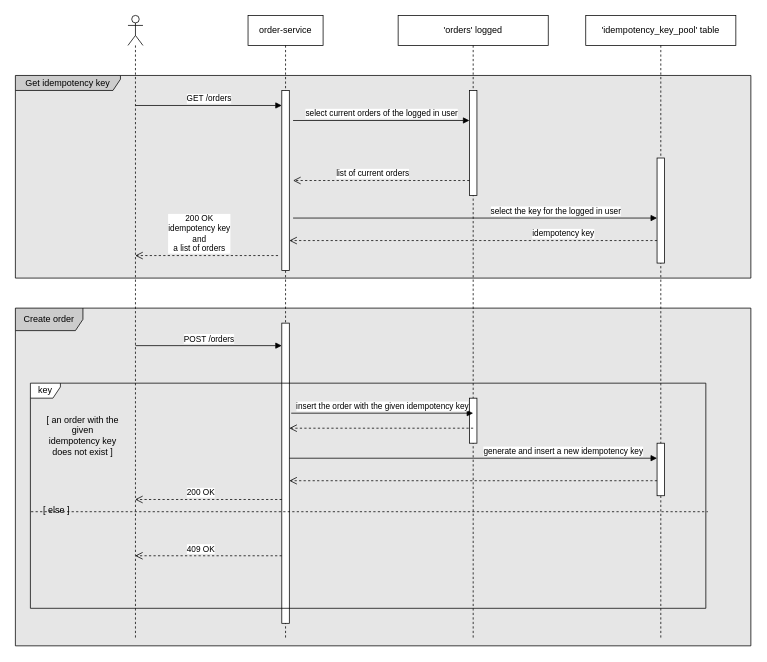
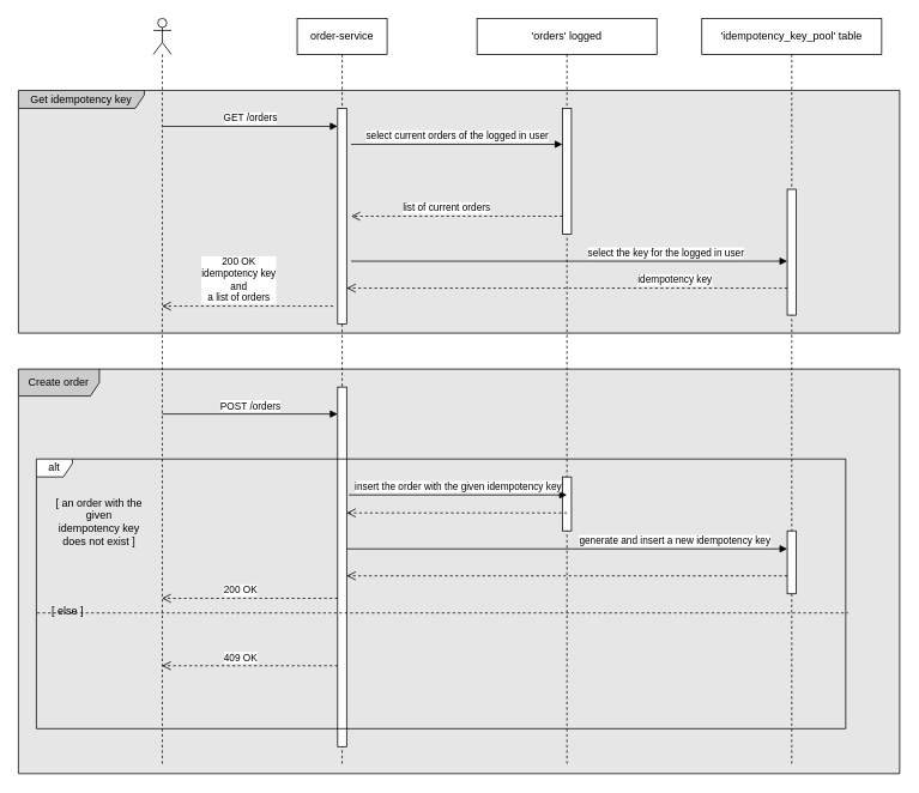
- <mxCell id="22" value="key" style="shape=umlFrame;whiteSpace=wrap;html=1;pointerEvents=0;width=40;height=20;" vertex="1" parent="1"><mxGeometry x="40" y="510" width="900" height="300" as="geometry" /></mxCell>
+ <mxCell id="22" value="alt" style="shape=umlFrame;whiteSpace=wrap;html=1;pointerEvents=0;width=40;height=20;" vertex="1" parent="1"><mxGeometry x="40" y="510" width="900" height="300" as="geometry" /></mxCell>
